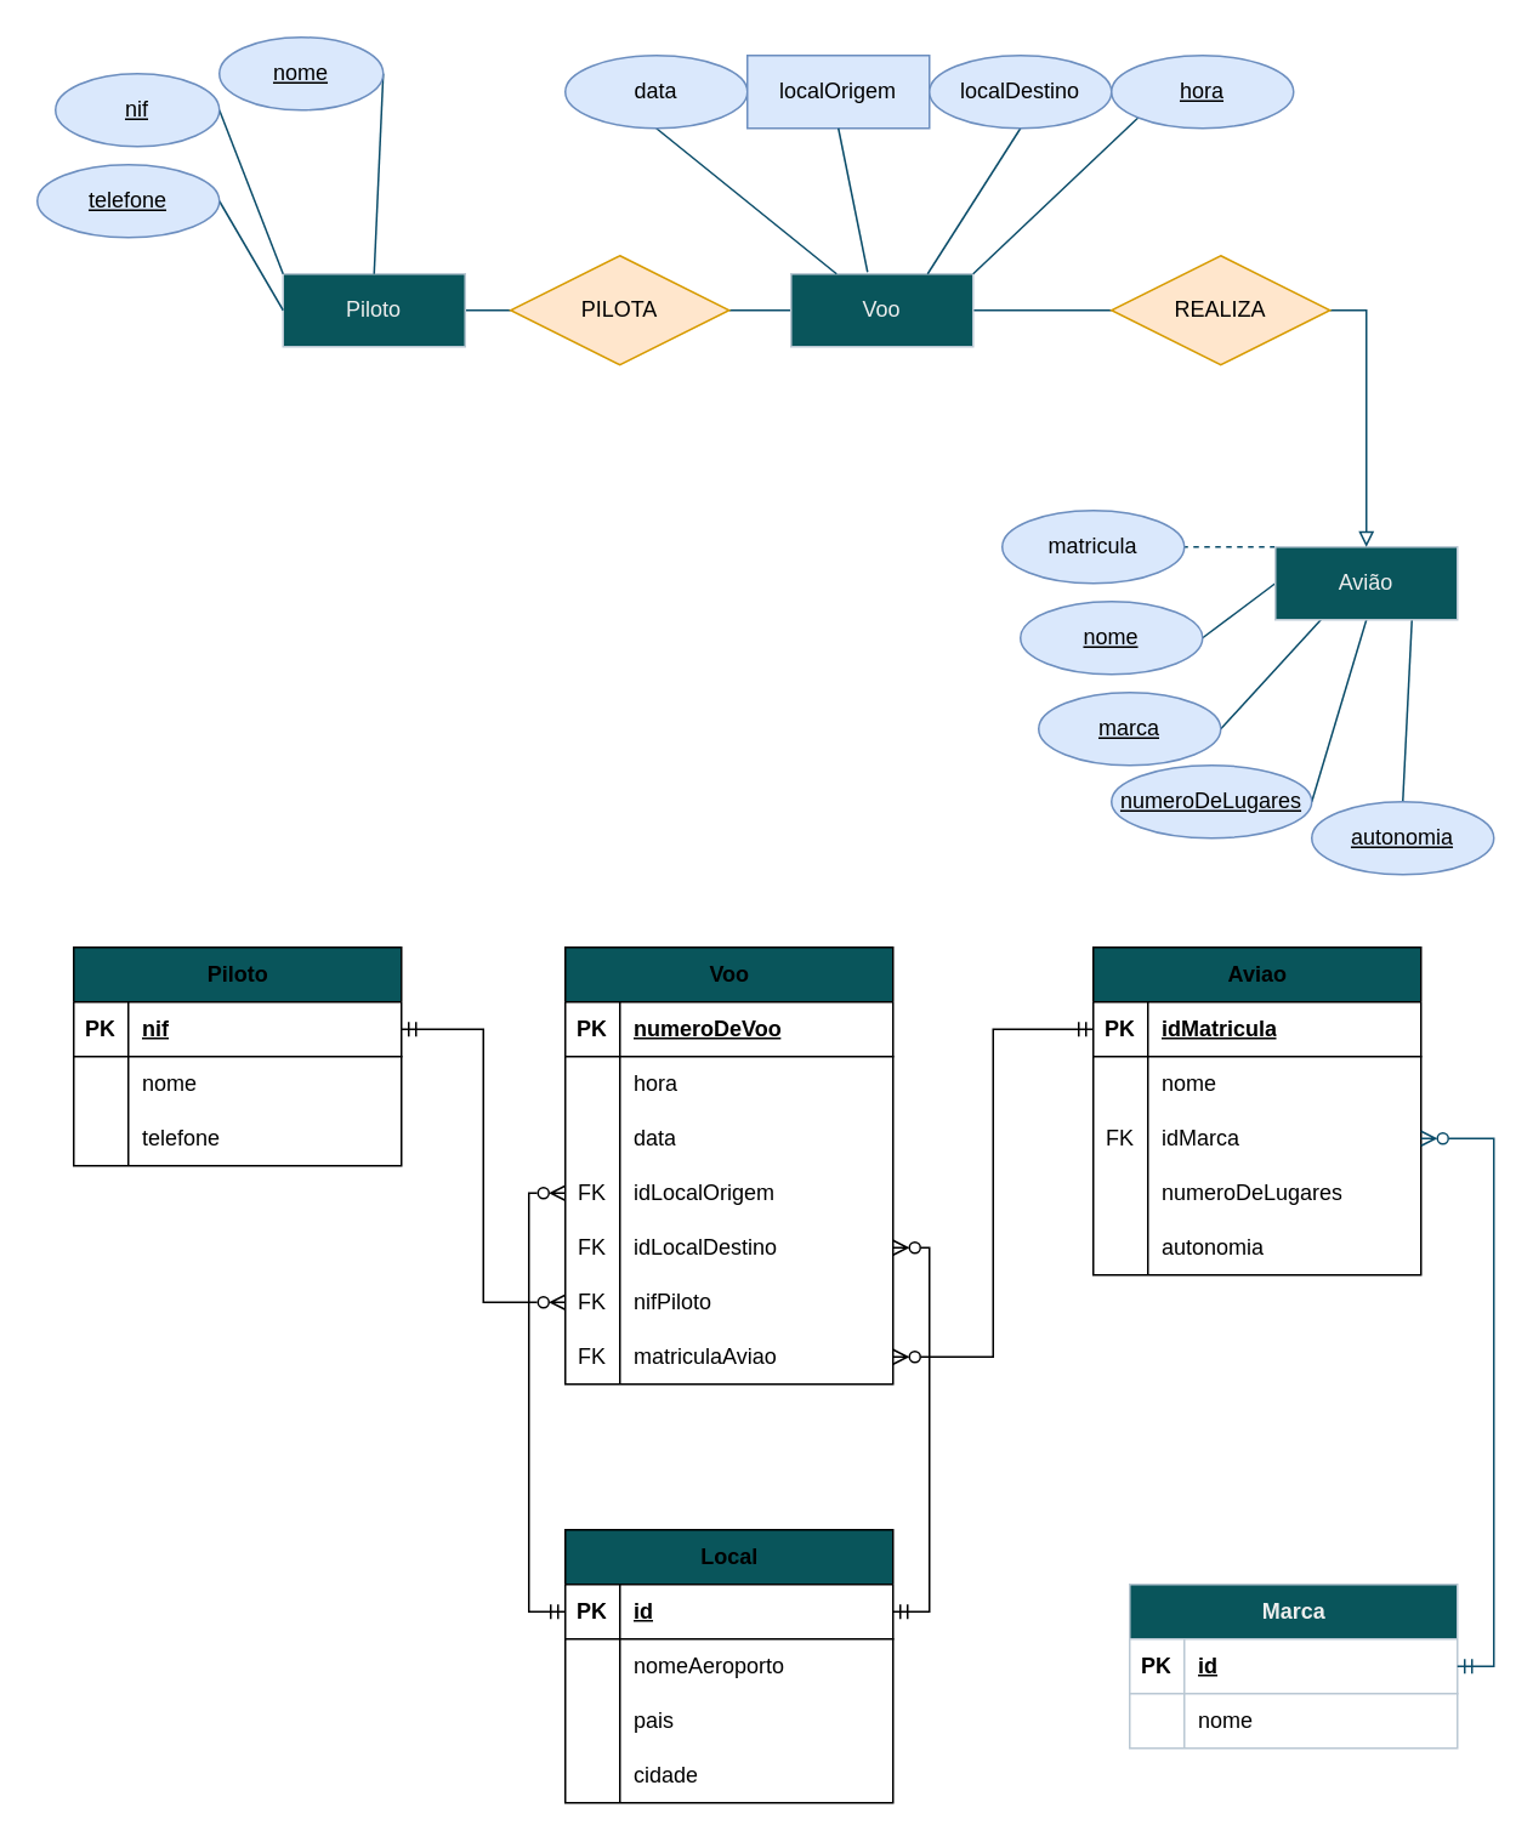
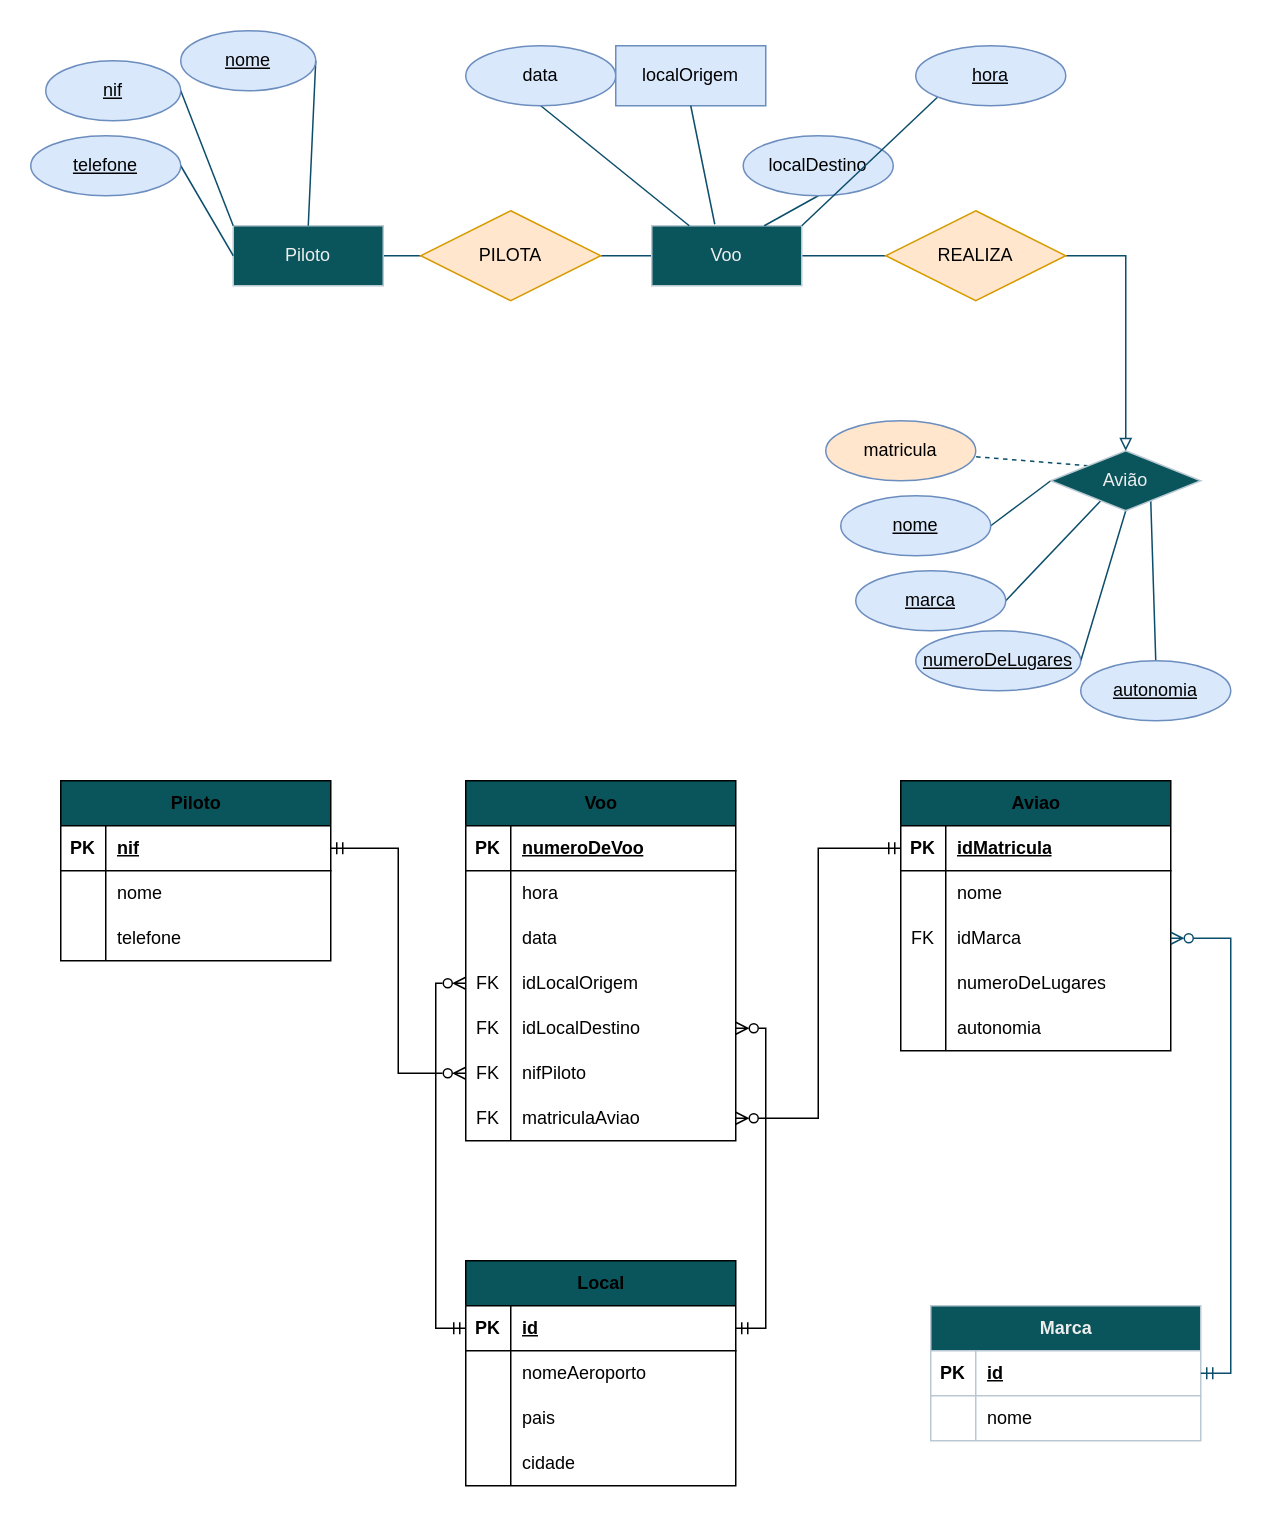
- <mxCell id="26" value="localDestino" style="ellipse;whiteSpace=wrap;html=1;align=center;labelBackgroundColor=none;fillColor=#dae8fc;strokeColor=#6c8ebf;" vertex="1" parent="1"><mxGeometry x="510" y="30" width="100" height="40" as="geometry" /></mxCell>
+ <mxCell id="26" value="localDestino" style="ellipse;whiteSpace=wrap;html=1;align=center;labelBackgroundColor=none;fillColor=#dae8fc;strokeColor=#6c8ebf;" vertex="1" parent="1"><mxGeometry x="495" y="90" width="100" height="40" as="geometry" /></mxCell>
- <mxCell id="15" value="REALIZA" style="shape=rhombus;perimeter=rhombusPerimeter;whiteSpace=wrap;html=1;align=center;labelBackgroundColor=none;fillColor=#ffe6cc;strokeColor=#d79b00;" vertex="1" parent="1"><mxGeometry x="610" y="140" width="120" height="60" as="geometry" /></mxCell>
+ <mxCell id="15" value="REALIZA" style="shape=rhombus;perimeter=rhombusPerimeter;whiteSpace=wrap;html=1;align=center;labelBackgroundColor=none;fillColor=#ffe6cc;strokeColor=#d79b00;" vertex="1" parent="1"><mxGeometry x="590" y="140" width="120" height="60" as="geometry" /></mxCell>
- <mxCell id="28" value="matricula" style="ellipse;whiteSpace=wrap;html=1;align=center;labelBackgroundColor=none;fillColor=#dae8fc;strokeColor=#6c8ebf;" vertex="1" parent="1"><mxGeometry x="550" y="280" width="100" height="40" as="geometry" /></mxCell>
+ <mxCell id="28" value="matricula" style="ellipse;whiteSpace=wrap;html=1;align=center;labelBackgroundColor=none;fillColor=#ffe6cc;strokeColor=#6c8ebf;" vertex="1" parent="1"><mxGeometry x="550" y="280" width="100" height="40" as="geometry" /></mxCell>
- <mxCell id="12" value="Avião" style="whiteSpace=wrap;html=1;align=center;labelBackgroundColor=none;fillColor=#09555B;strokeColor=#BAC8D3;fontColor=#EEEEEE;" vertex="1" parent="1"><mxGeometry x="700" y="300" width="100" height="40" as="geometry" /></mxCell>
+ <mxCell id="12" value="Avião" style="rhombus;whiteSpace=wrap;html=1;align=center;labelBackgroundColor=none;fillColor=#09555B;strokeColor=#BAC8D3;fontColor=#EEEEEE;" vertex="1" parent="1"><mxGeometry x="700" y="300" width="100" height="40" as="geometry" /></mxCell>
